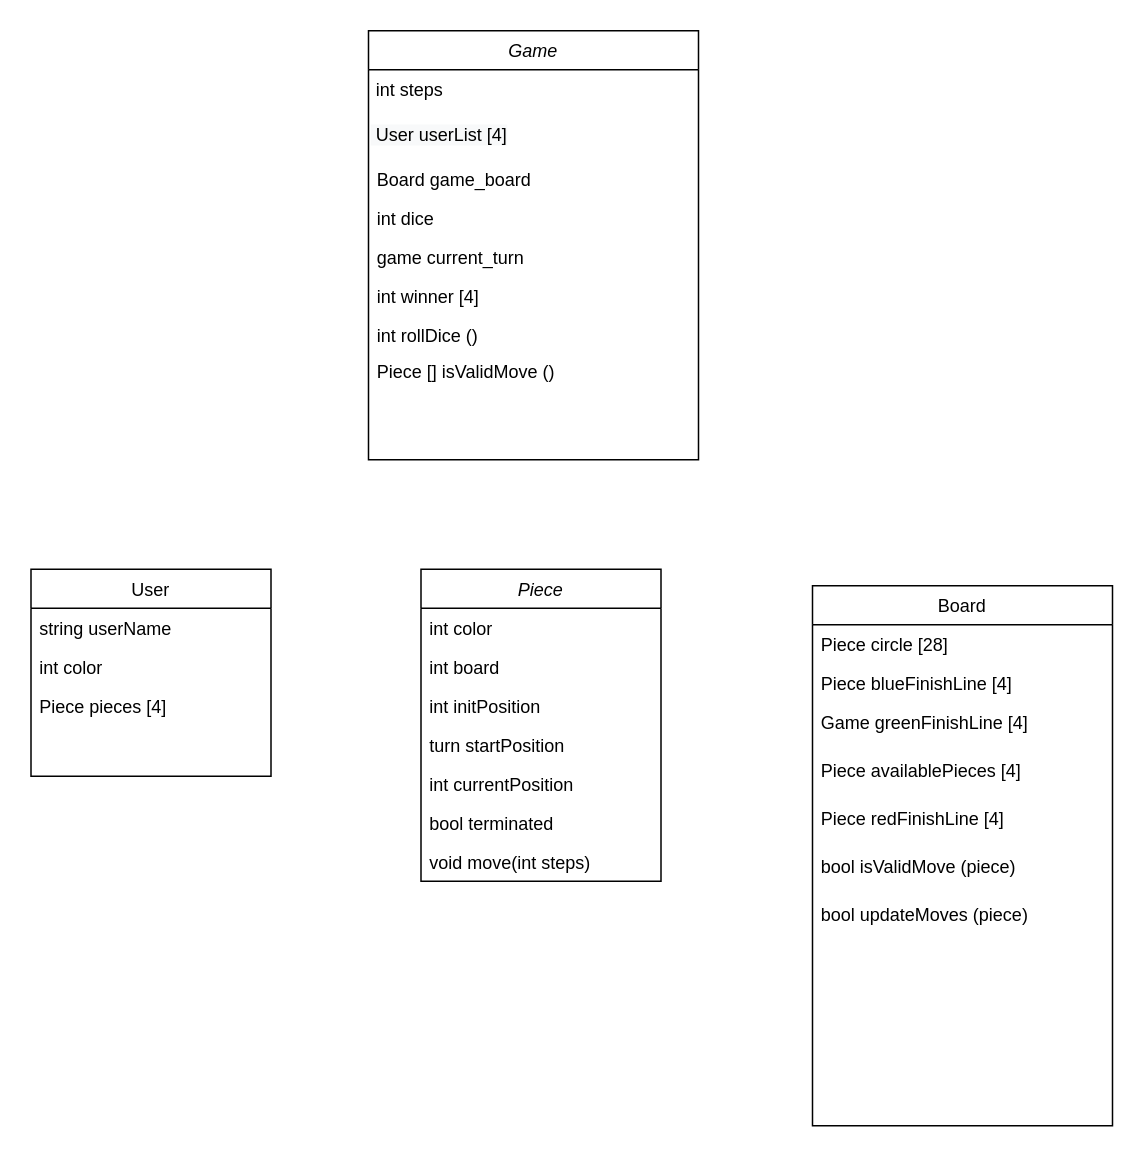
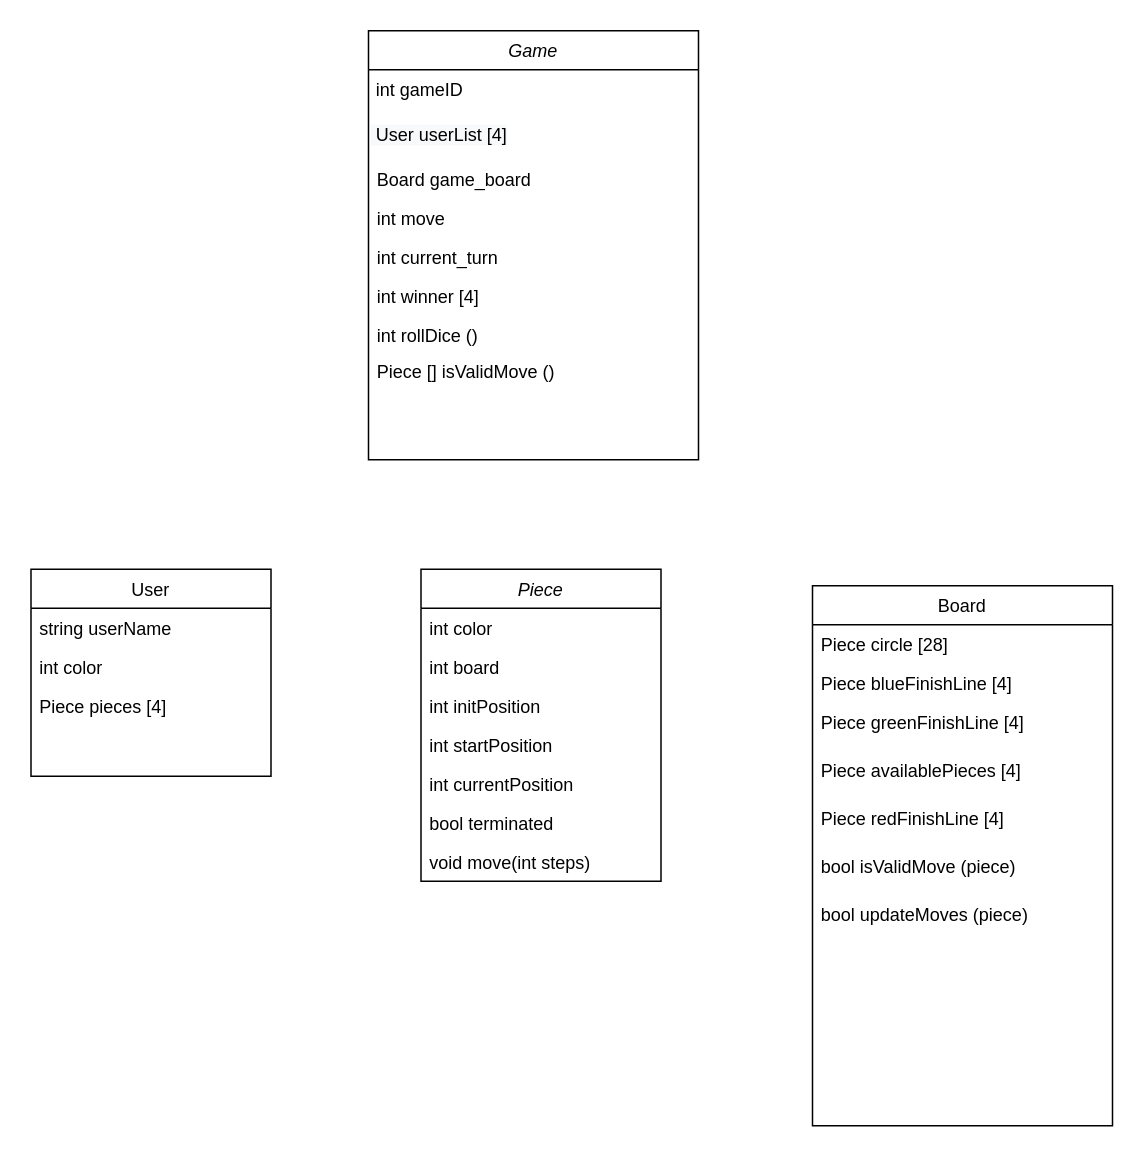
- <mxCell id="23" value="&lt;font face=&quot;helvetica&quot;&gt;&amp;nbsp;int steps&lt;/font&gt;" style="text;whiteSpace=wrap;html=1;" vertex="1" parent="22"><mxGeometry y="26" width="220" height="30" as="geometry" /></mxCell>
+ <mxCell id="23" value="&lt;font face=&quot;helvetica&quot;&gt;&amp;nbsp;int gameID&lt;/font&gt;" style="text;whiteSpace=wrap;html=1;" vertex="1" parent="22"><mxGeometry y="26" width="220" height="30" as="geometry" /></mxCell>
- <mxCell id="26" value="int dice" style="text;align=left;verticalAlign=top;spacingLeft=4;spacingRight=4;overflow=hidden;rotatable=0;points=[[0,0.5],[1,0.5]];portConstraint=eastwest;rounded=0;shadow=0;html=0;" vertex="1" parent="22"><mxGeometry y="112" width="220" height="26" as="geometry" /></mxCell>
+ <mxCell id="26" value="int move" style="text;align=left;verticalAlign=top;spacingLeft=4;spacingRight=4;overflow=hidden;rotatable=0;points=[[0,0.5],[1,0.5]];portConstraint=eastwest;rounded=0;shadow=0;html=0;" vertex="1" parent="22"><mxGeometry y="112" width="220" height="26" as="geometry" /></mxCell>
- <mxCell id="27" value="game current_turn" style="text;align=left;verticalAlign=top;spacingLeft=4;spacingRight=4;overflow=hidden;rotatable=0;points=[[0,0.5],[1,0.5]];portConstraint=eastwest;rounded=0;shadow=0;html=0;" vertex="1" parent="22"><mxGeometry y="138" width="220" height="26" as="geometry" /></mxCell>
+ <mxCell id="27" value="int current_turn" style="text;align=left;verticalAlign=top;spacingLeft=4;spacingRight=4;overflow=hidden;rotatable=0;points=[[0,0.5],[1,0.5]];portConstraint=eastwest;rounded=0;shadow=0;html=0;" vertex="1" parent="22"><mxGeometry y="138" width="220" height="26" as="geometry" /></mxCell>
- <mxCell id="17" value="Game greenFinishLine [4]&#10;" style="text;align=left;verticalAlign=top;spacingLeft=4;spacingRight=4;overflow=hidden;rotatable=0;points=[[0,0.5],[1,0.5]];portConstraint=eastwest;" vertex="1" parent="14"><mxGeometry y="78" width="200" height="32" as="geometry" /></mxCell>
+ <mxCell id="17" value="Piece greenFinishLine [4]&#10;" style="text;align=left;verticalAlign=top;spacingLeft=4;spacingRight=4;overflow=hidden;rotatable=0;points=[[0,0.5],[1,0.5]];portConstraint=eastwest;" vertex="1" parent="14"><mxGeometry y="78" width="200" height="32" as="geometry" /></mxCell>
- <mxCell id="6" value="turn startPosition" style="text;align=left;verticalAlign=top;spacingLeft=4;spacingRight=4;overflow=hidden;rotatable=0;points=[[0,0.5],[1,0.5]];portConstraint=eastwest;rounded=0;shadow=0;html=0;" vertex="1" parent="2"><mxGeometry y="104" width="160" height="26" as="geometry" /></mxCell>
+ <mxCell id="6" value="int startPosition" style="text;align=left;verticalAlign=top;spacingLeft=4;spacingRight=4;overflow=hidden;rotatable=0;points=[[0,0.5],[1,0.5]];portConstraint=eastwest;rounded=0;shadow=0;html=0;" vertex="1" parent="2"><mxGeometry y="104" width="160" height="26" as="geometry" /></mxCell>
